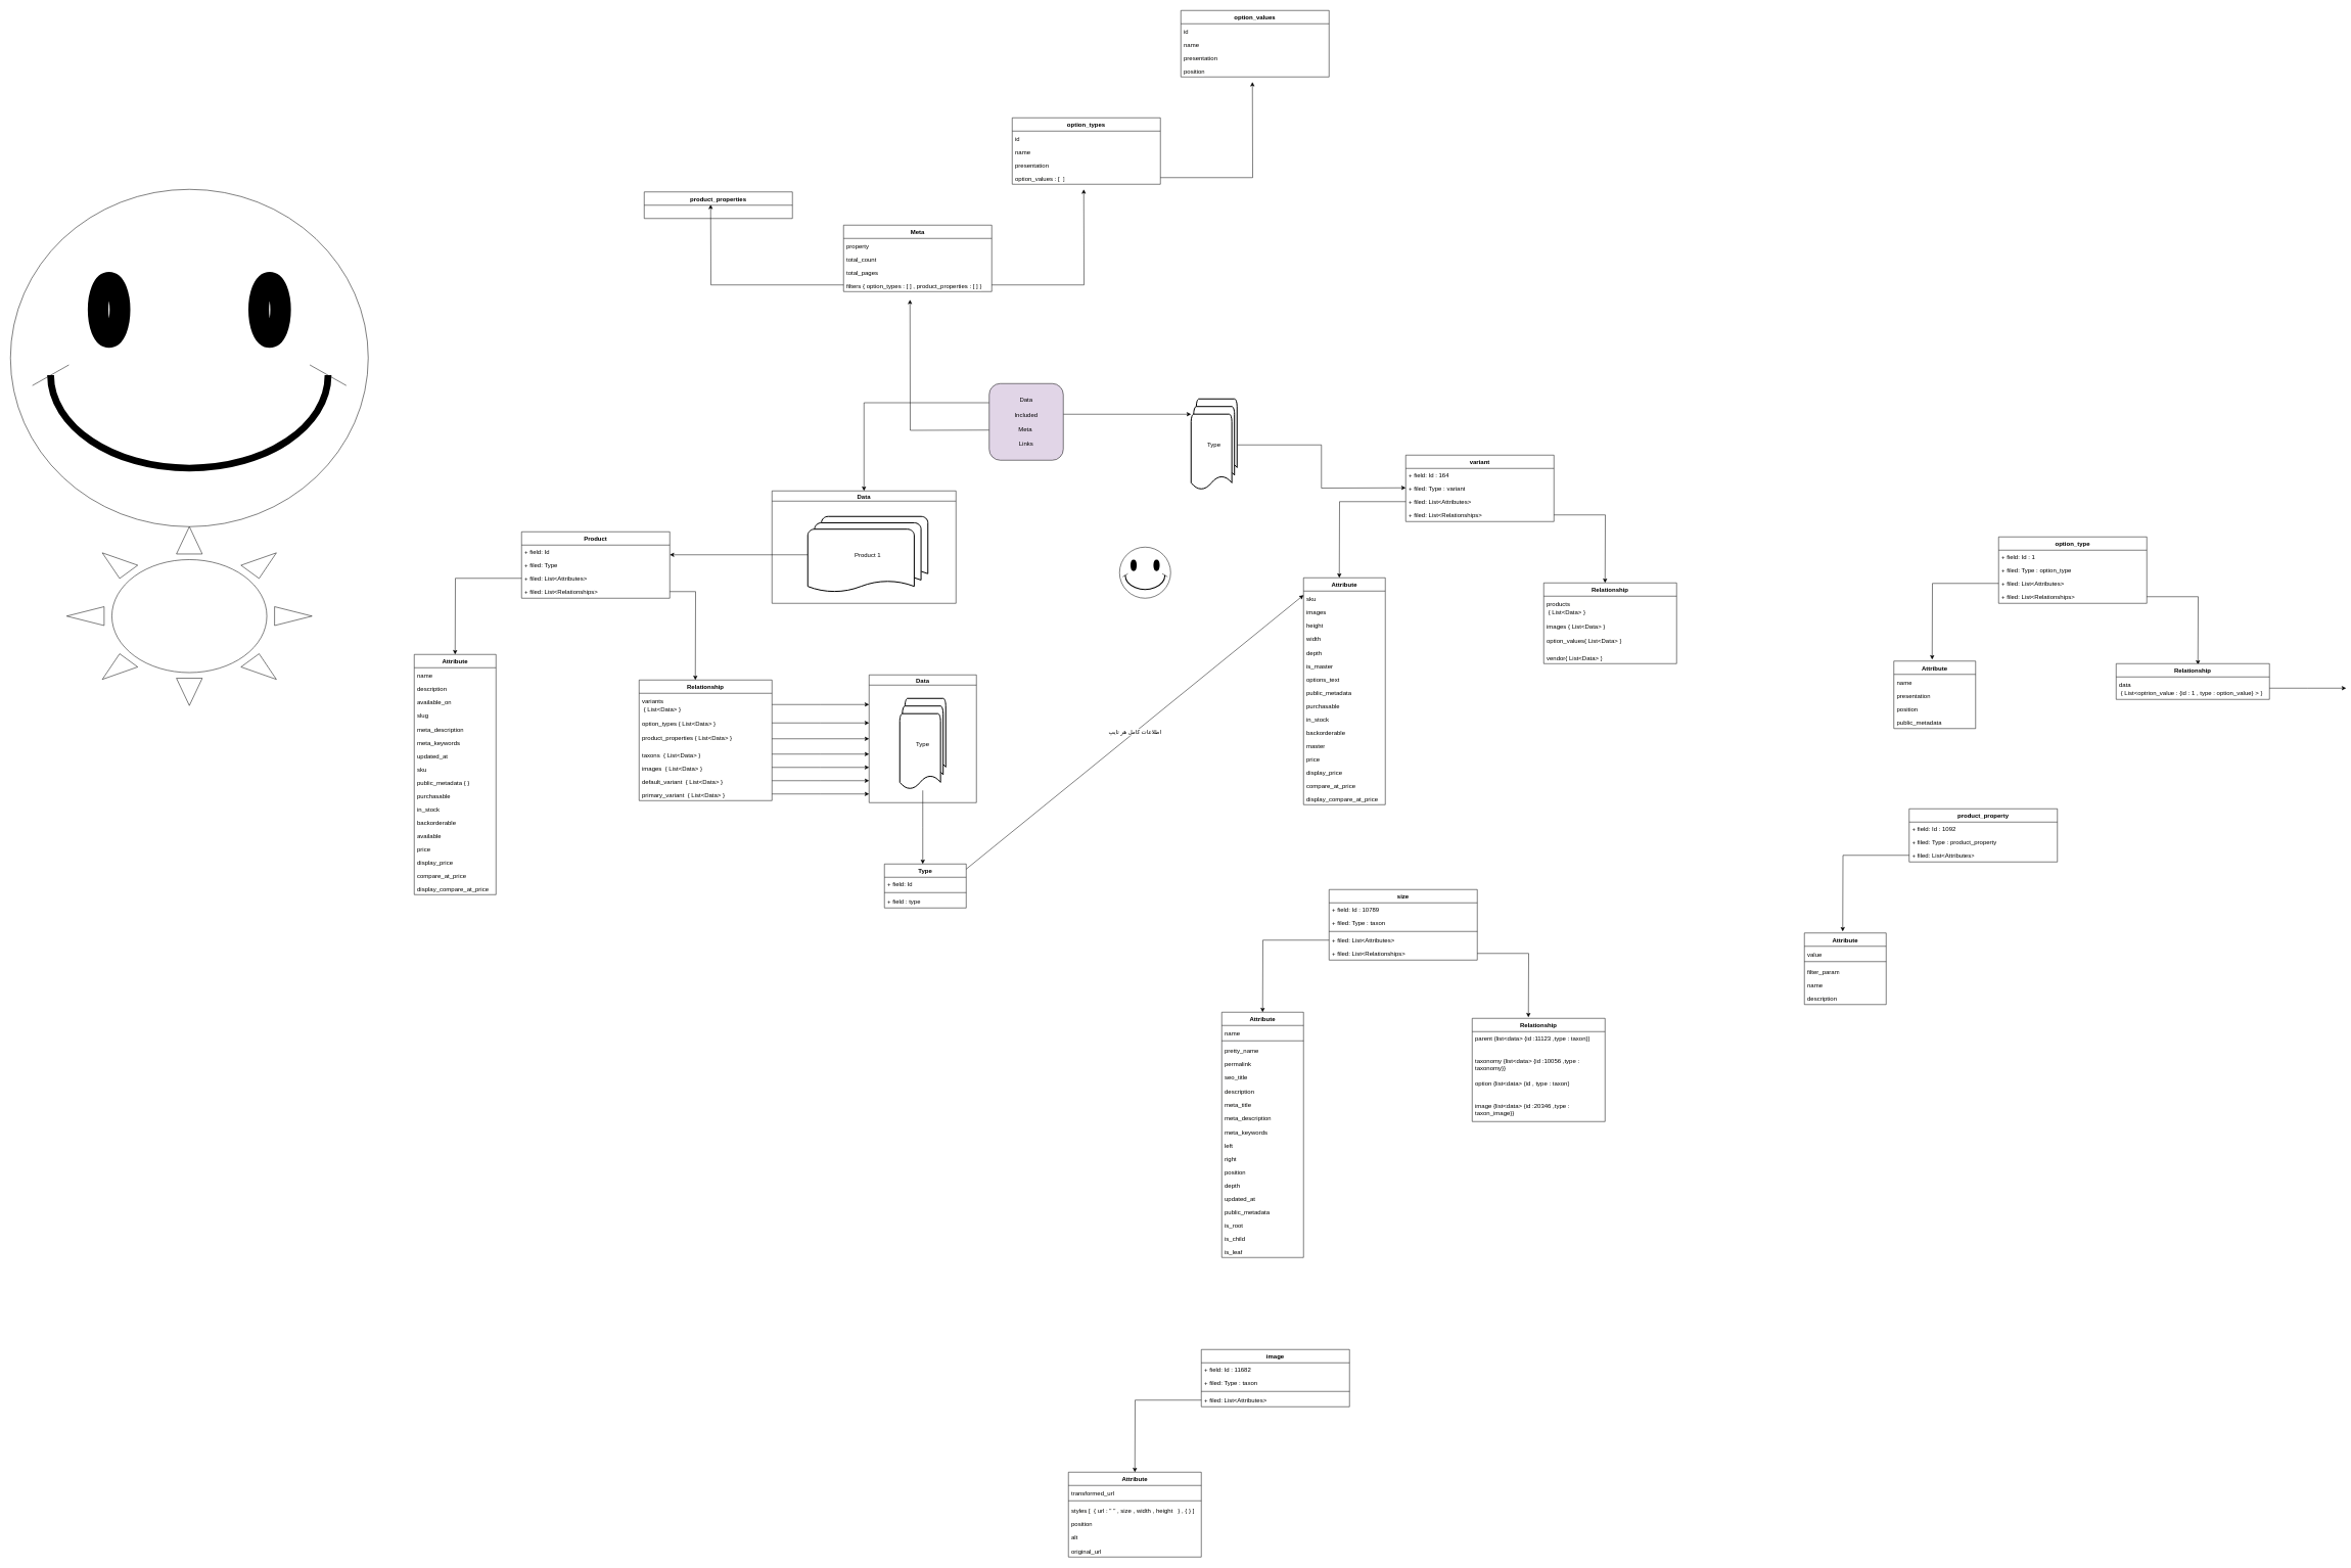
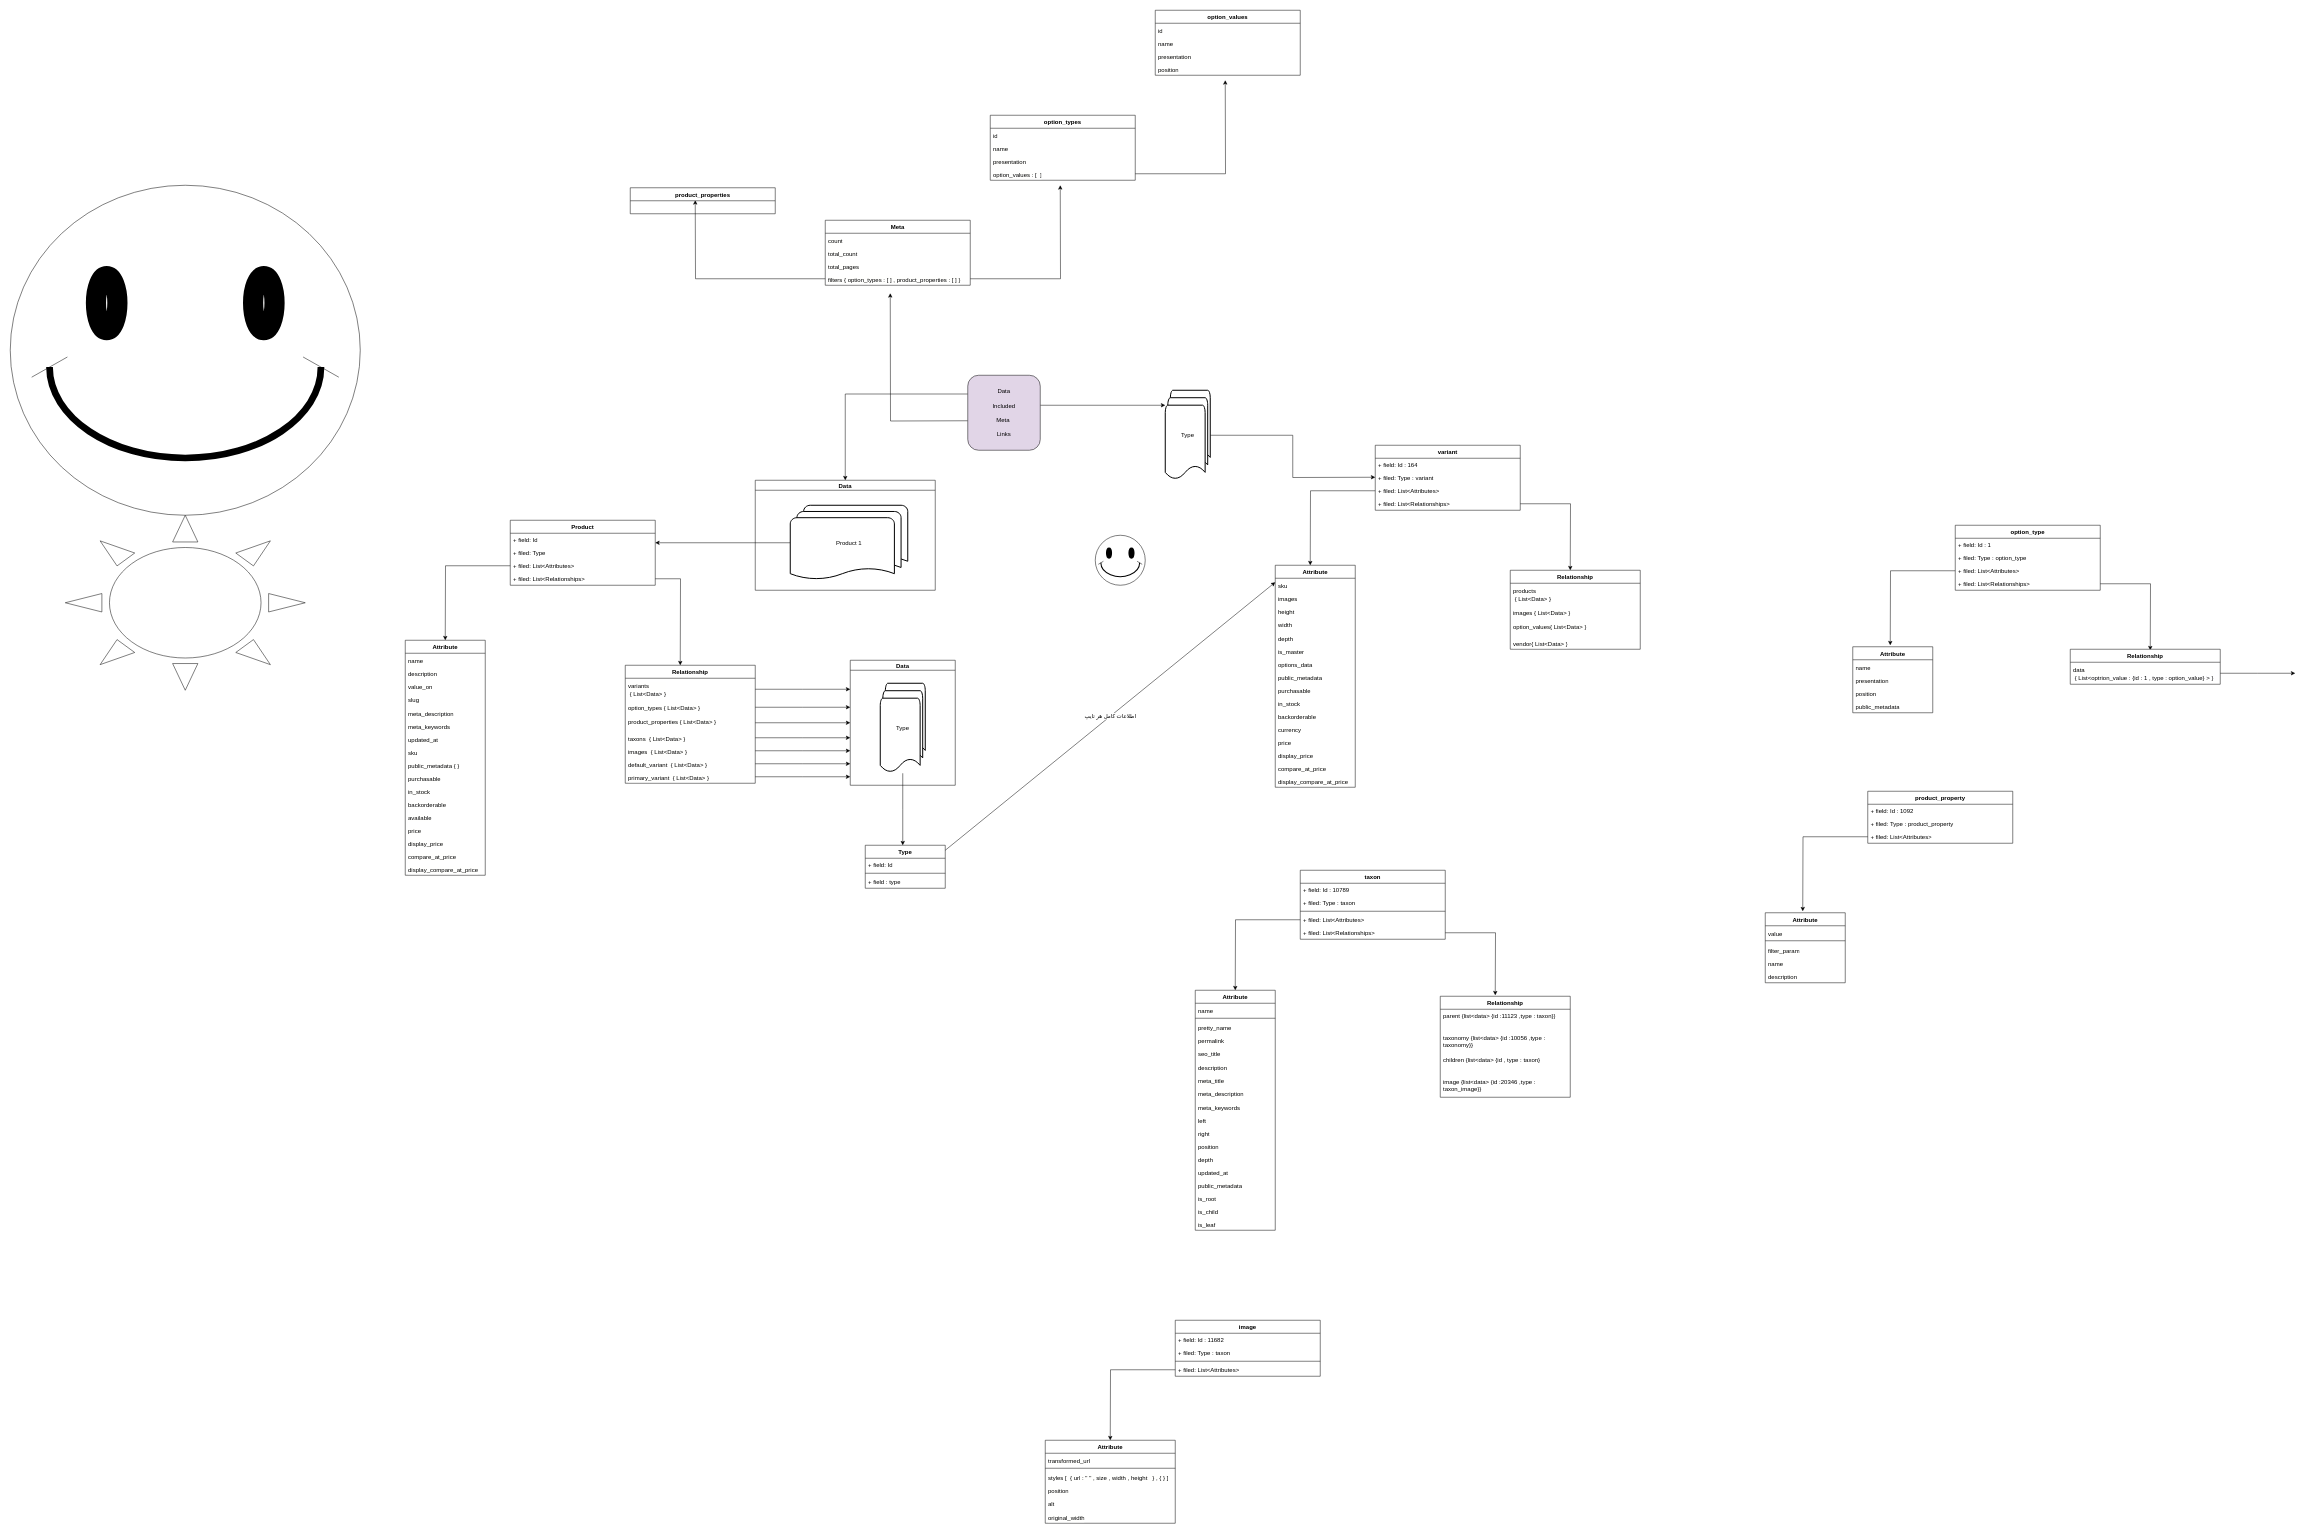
- <mxCell id="160" value="&lt;div style=&quot;background-color: rgb(255, 255, 254); line-height: 18px;&quot;&gt;property&lt;/div&gt;" style="text;strokeColor=none;fillColor=none;align=left;verticalAlign=top;spacingLeft=4;spacingRight=4;overflow=hidden;rotatable=0;points=[[0,0.5],[1,0.5]];portConstraint=eastwest;whiteSpace=wrap;html=1;" vertex="1" parent="159"><mxGeometry y="26" width="290" height="26" as="geometry" /></mxCell>
+ <mxCell id="160" value="&lt;div style=&quot;background-color: rgb(255, 255, 254); line-height: 18px;&quot;&gt;count&lt;/div&gt;" style="text;strokeColor=none;fillColor=none;align=left;verticalAlign=top;spacingLeft=4;spacingRight=4;overflow=hidden;rotatable=0;points=[[0,0.5],[1,0.5]];portConstraint=eastwest;whiteSpace=wrap;html=1;" vertex="1" parent="159"><mxGeometry y="26" width="290" height="26" as="geometry" /></mxCell>
- <mxCell id="73" value="&lt;div style=&quot;background-color: rgb(255, 255, 254); line-height: 18px;&quot;&gt;&lt;div style=&quot;line-height: 18px;&quot;&gt;&lt;div style=&quot;line-height: 18px;&quot;&gt;options_text&lt;/div&gt;&lt;/div&gt;&lt;/div&gt;" style="text;strokeColor=none;fillColor=none;align=left;verticalAlign=top;spacingLeft=4;spacingRight=4;overflow=hidden;rotatable=0;points=[[0,0.5],[1,0.5]];portConstraint=eastwest;whiteSpace=wrap;html=1;" vertex="1" parent="66"><mxGeometry y="184" width="160" height="26" as="geometry" /></mxCell>
+ <mxCell id="73" value="&lt;div style=&quot;background-color: rgb(255, 255, 254); line-height: 18px;&quot;&gt;&lt;div style=&quot;line-height: 18px;&quot;&gt;&lt;div style=&quot;line-height: 18px;&quot;&gt;options_data&lt;/div&gt;&lt;/div&gt;&lt;/div&gt;" style="text;strokeColor=none;fillColor=none;align=left;verticalAlign=top;spacingLeft=4;spacingRight=4;overflow=hidden;rotatable=0;points=[[0,0.5],[1,0.5]];portConstraint=eastwest;whiteSpace=wrap;html=1;" vertex="1" parent="66"><mxGeometry y="184" width="160" height="26" as="geometry" /></mxCell>
- <mxCell id="19" value="&lt;div style=&quot;background-color: rgb(255, 255, 254); line-height: 18px;&quot;&gt;&lt;div style=&quot;line-height: 18px;&quot;&gt;available_on&lt;/div&gt;&lt;/div&gt;" style="text;strokeColor=none;fillColor=none;align=left;verticalAlign=top;spacingLeft=4;spacingRight=4;overflow=hidden;rotatable=0;points=[[0,0.5],[1,0.5]];portConstraint=eastwest;whiteSpace=wrap;html=1;" parent="16" vertex="1"><mxGeometry y="78" width="160" height="26" as="geometry" /></mxCell>
+ <mxCell id="19" value="&lt;div style=&quot;background-color: rgb(255, 255, 254); line-height: 18px;&quot;&gt;&lt;div style=&quot;line-height: 18px;&quot;&gt;value_on&lt;/div&gt;&lt;/div&gt;" style="text;strokeColor=none;fillColor=none;align=left;verticalAlign=top;spacingLeft=4;spacingRight=4;overflow=hidden;rotatable=0;points=[[0,0.5],[1,0.5]];portConstraint=eastwest;whiteSpace=wrap;html=1;" parent="16" vertex="1"><mxGeometry y="78" width="160" height="26" as="geometry" /></mxCell>
- <mxCell id="78" value="&lt;div style=&quot;background-color: rgb(255, 255, 254); line-height: 18px;&quot;&gt;&lt;div style=&quot;line-height: 18px;&quot;&gt;&lt;div style=&quot;line-height: 18px;&quot;&gt;master&lt;/div&gt;&lt;/div&gt;&lt;/div&gt;" style="text;strokeColor=none;fillColor=none;align=left;verticalAlign=top;spacingLeft=4;spacingRight=4;overflow=hidden;rotatable=0;points=[[0,0.5],[1,0.5]];portConstraint=eastwest;whiteSpace=wrap;html=1;" vertex="1" parent="66"><mxGeometry y="314" width="160" height="26" as="geometry" /></mxCell>
+ <mxCell id="78" value="&lt;div style=&quot;background-color: rgb(255, 255, 254); line-height: 18px;&quot;&gt;&lt;div style=&quot;line-height: 18px;&quot;&gt;&lt;div style=&quot;line-height: 18px;&quot;&gt;currency&lt;/div&gt;&lt;/div&gt;&lt;/div&gt;" style="text;strokeColor=none;fillColor=none;align=left;verticalAlign=top;spacingLeft=4;spacingRight=4;overflow=hidden;rotatable=0;points=[[0,0.5],[1,0.5]];portConstraint=eastwest;whiteSpace=wrap;html=1;" vertex="1" parent="66"><mxGeometry y="314" width="160" height="26" as="geometry" /></mxCell>
- <mxCell id="114" value="size" style="swimlane;fontStyle=1;align=center;verticalAlign=top;childLayout=stackLayout;horizontal=1;startSize=26;horizontalStack=0;resizeParent=1;resizeParentMax=0;resizeLast=0;collapsible=1;marginBottom=0;whiteSpace=wrap;html=1;" vertex="1" parent="1"><mxGeometry x="2600" y="1740" width="290" height="138" as="geometry" /></mxCell>
+ <mxCell id="114" value="taxon" style="swimlane;fontStyle=1;align=center;verticalAlign=top;childLayout=stackLayout;horizontal=1;startSize=26;horizontalStack=0;resizeParent=1;resizeParentMax=0;resizeLast=0;collapsible=1;marginBottom=0;whiteSpace=wrap;html=1;" vertex="1" parent="1"><mxGeometry x="2600" y="1740" width="290" height="138" as="geometry" /></mxCell>
- <mxCell id="144" value="option&amp;nbsp;{list&amp;lt;data&amp;gt; {id , type : taxon}&lt;div style=&quot;background-color: rgb(255, 255, 254); line-height: 18px;&quot;&gt;&lt;/div&gt;" style="text;strokeColor=none;fillColor=none;align=left;verticalAlign=top;spacingLeft=4;spacingRight=4;overflow=hidden;rotatable=0;points=[[0,0.5],[1,0.5]];portConstraint=eastwest;whiteSpace=wrap;html=1;" vertex="1" parent="141"><mxGeometry y="114" width="260" height="44" as="geometry" /></mxCell>
+ <mxCell id="144" value="children&amp;nbsp;{list&amp;lt;data&amp;gt; {id , type : taxon}&lt;div style=&quot;background-color: rgb(255, 255, 254); line-height: 18px;&quot;&gt;&lt;/div&gt;" style="text;strokeColor=none;fillColor=none;align=left;verticalAlign=top;spacingLeft=4;spacingRight=4;overflow=hidden;rotatable=0;points=[[0,0.5],[1,0.5]];portConstraint=eastwest;whiteSpace=wrap;html=1;" vertex="1" parent="141"><mxGeometry y="114" width="260" height="44" as="geometry" /></mxCell>
- <mxCell id="158" value="&lt;div style=&quot;background-color: rgb(255, 255, 254); line-height: 18px;&quot;&gt;&lt;div style=&quot;line-height: 18px;&quot;&gt;&lt;div style=&quot;line-height: 18px;&quot;&gt;&lt;div style=&quot;line-height: 18px;&quot;&gt;original_url&lt;/div&gt;&lt;/div&gt;&lt;/div&gt;&lt;/div&gt;" style="text;strokeColor=none;fillColor=none;align=left;verticalAlign=top;spacingLeft=4;spacingRight=4;overflow=hidden;rotatable=0;points=[[0,0.5],[1,0.5]];portConstraint=eastwest;whiteSpace=wrap;html=1;" vertex="1" parent="152"><mxGeometry y="140" width="260" height="26" as="geometry" /></mxCell>
+ <mxCell id="158" value="&lt;div style=&quot;background-color: rgb(255, 255, 254); line-height: 18px;&quot;&gt;&lt;div style=&quot;line-height: 18px;&quot;&gt;&lt;div style=&quot;line-height: 18px;&quot;&gt;&lt;div style=&quot;line-height: 18px;&quot;&gt;original_width&lt;/div&gt;&lt;/div&gt;&lt;/div&gt;&lt;/div&gt;" style="text;strokeColor=none;fillColor=none;align=left;verticalAlign=top;spacingLeft=4;spacingRight=4;overflow=hidden;rotatable=0;points=[[0,0.5],[1,0.5]];portConstraint=eastwest;whiteSpace=wrap;html=1;" vertex="1" parent="152"><mxGeometry y="140" width="260" height="26" as="geometry" /></mxCell>
